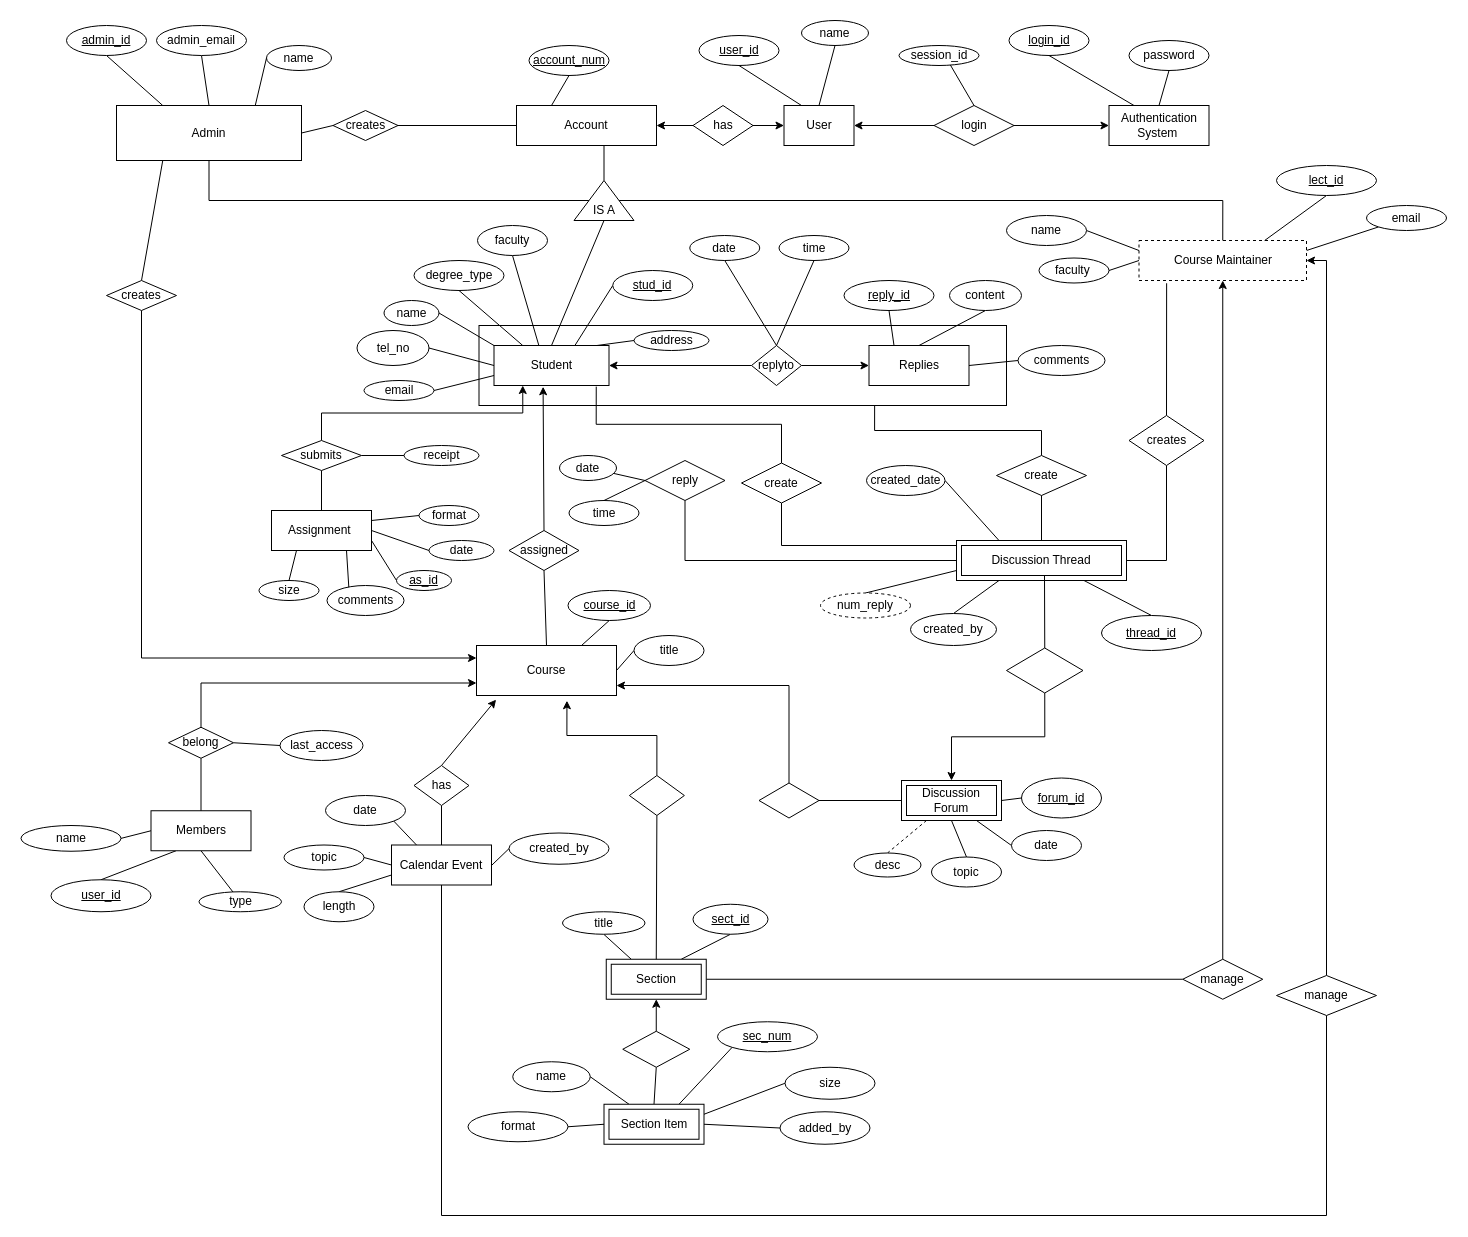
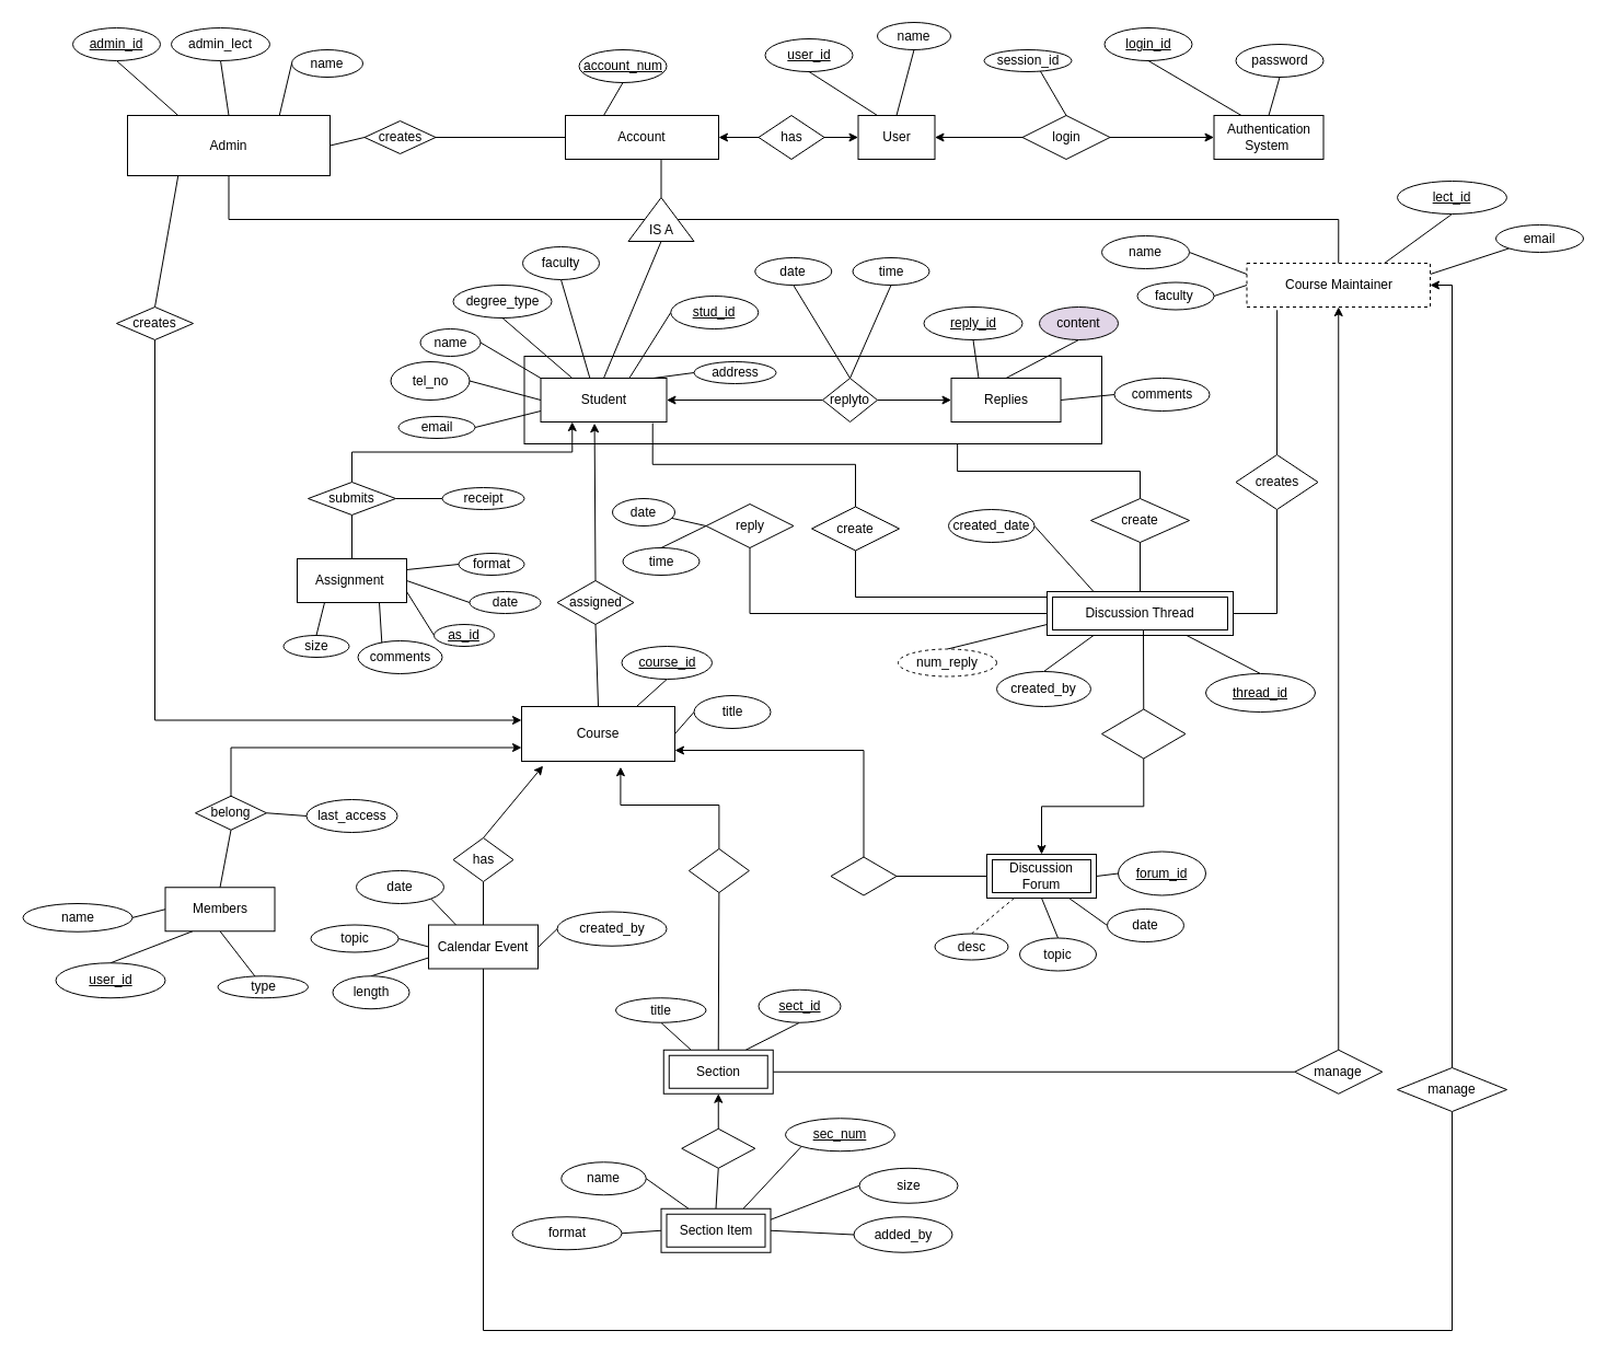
- <mxCell id="66" value="admin_email" style="ellipse;whiteSpace=wrap;html=1;align=center;" vertex="1" parent="1"><mxGeometry x="156" y="25" width="90" height="30" as="geometry" /></mxCell>
+ <mxCell id="66" value="admin_lect" style="ellipse;whiteSpace=wrap;html=1;align=center;" vertex="1" parent="1"><mxGeometry x="156" y="25" width="90" height="30" as="geometry" /></mxCell>
- <mxCell id="187" value="content" style="ellipse;whiteSpace=wrap;html=1;align=center;" vertex="1" parent="1"><mxGeometry x="949" y="280" width="72" height="30" as="geometry" /></mxCell>
+ <mxCell id="187" value="content" style="ellipse;whiteSpace=wrap;html=1;align=center;fillColor=#e1d5e7;" vertex="1" parent="1"><mxGeometry x="949" y="280" width="72" height="30" as="geometry" /></mxCell>
- <mxCell id="153" value="belong" style="shape=rhombus;perimeter=rhombusPerimeter;whiteSpace=wrap;html=1;align=center;" vertex="1" parent="1"><mxGeometry x="168" y="726.75" width="65" height="31" as="geometry" /></mxCell>
+ <mxCell id="153" value="belong" style="shape=rhombus;perimeter=rhombusPerimeter;whiteSpace=wrap;html=1;align=center;" vertex="1" parent="1"><mxGeometry x="178" y="726.75" width="65" height="31" as="geometry" /></mxCell>
